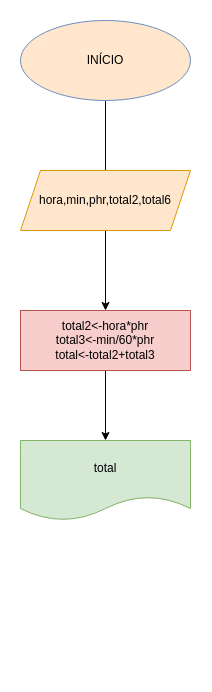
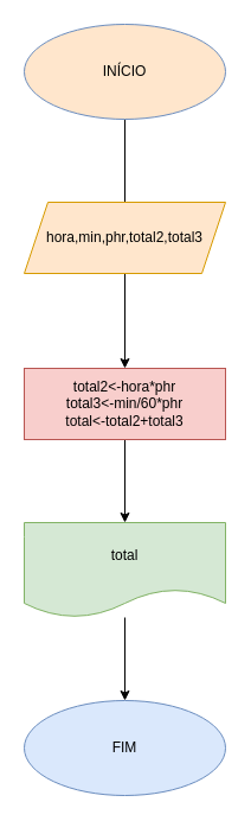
- <mxCell id="5" value="hora,min,phr,total2,total6" style="shape=parallelogram;perimeter=parallelogramPerimeter;whiteSpace=wrap;html=1;fixedSize=1;fillColor=#ffe6cc;strokeColor=#d79b00;" vertex="1" parent="1"><mxGeometry x="20" y="170" width="170" height="60" as="geometry" /></mxCell>
+ <mxCell id="5" value="hora,min,phr,total2,total3" style="shape=parallelogram;perimeter=parallelogramPerimeter;whiteSpace=wrap;html=1;fixedSize=1;fillColor=#ffe6cc;strokeColor=#d79b00;" vertex="1" parent="1"><mxGeometry x="20" y="170" width="170" height="60" as="geometry" /></mxCell>
+ <mxCell id="8" value="" style="edgeStyle=orthogonalEdgeStyle;rounded=0;orthogonalLoop=1;jettySize=auto;html=1;" edge="1" parent="1" source="9" target="10"><mxGeometry relative="1" as="geometry" /></mxCell>
+ <mxCell id="10" value="FIM" style="ellipse;whiteSpace=wrap;html=1;fillColor=#dae8fc;strokeColor=#6c8ebf;" vertex="1" parent="1"><mxGeometry x="20" y="590" width="170" height="80" as="geometry" /></mxCell>
